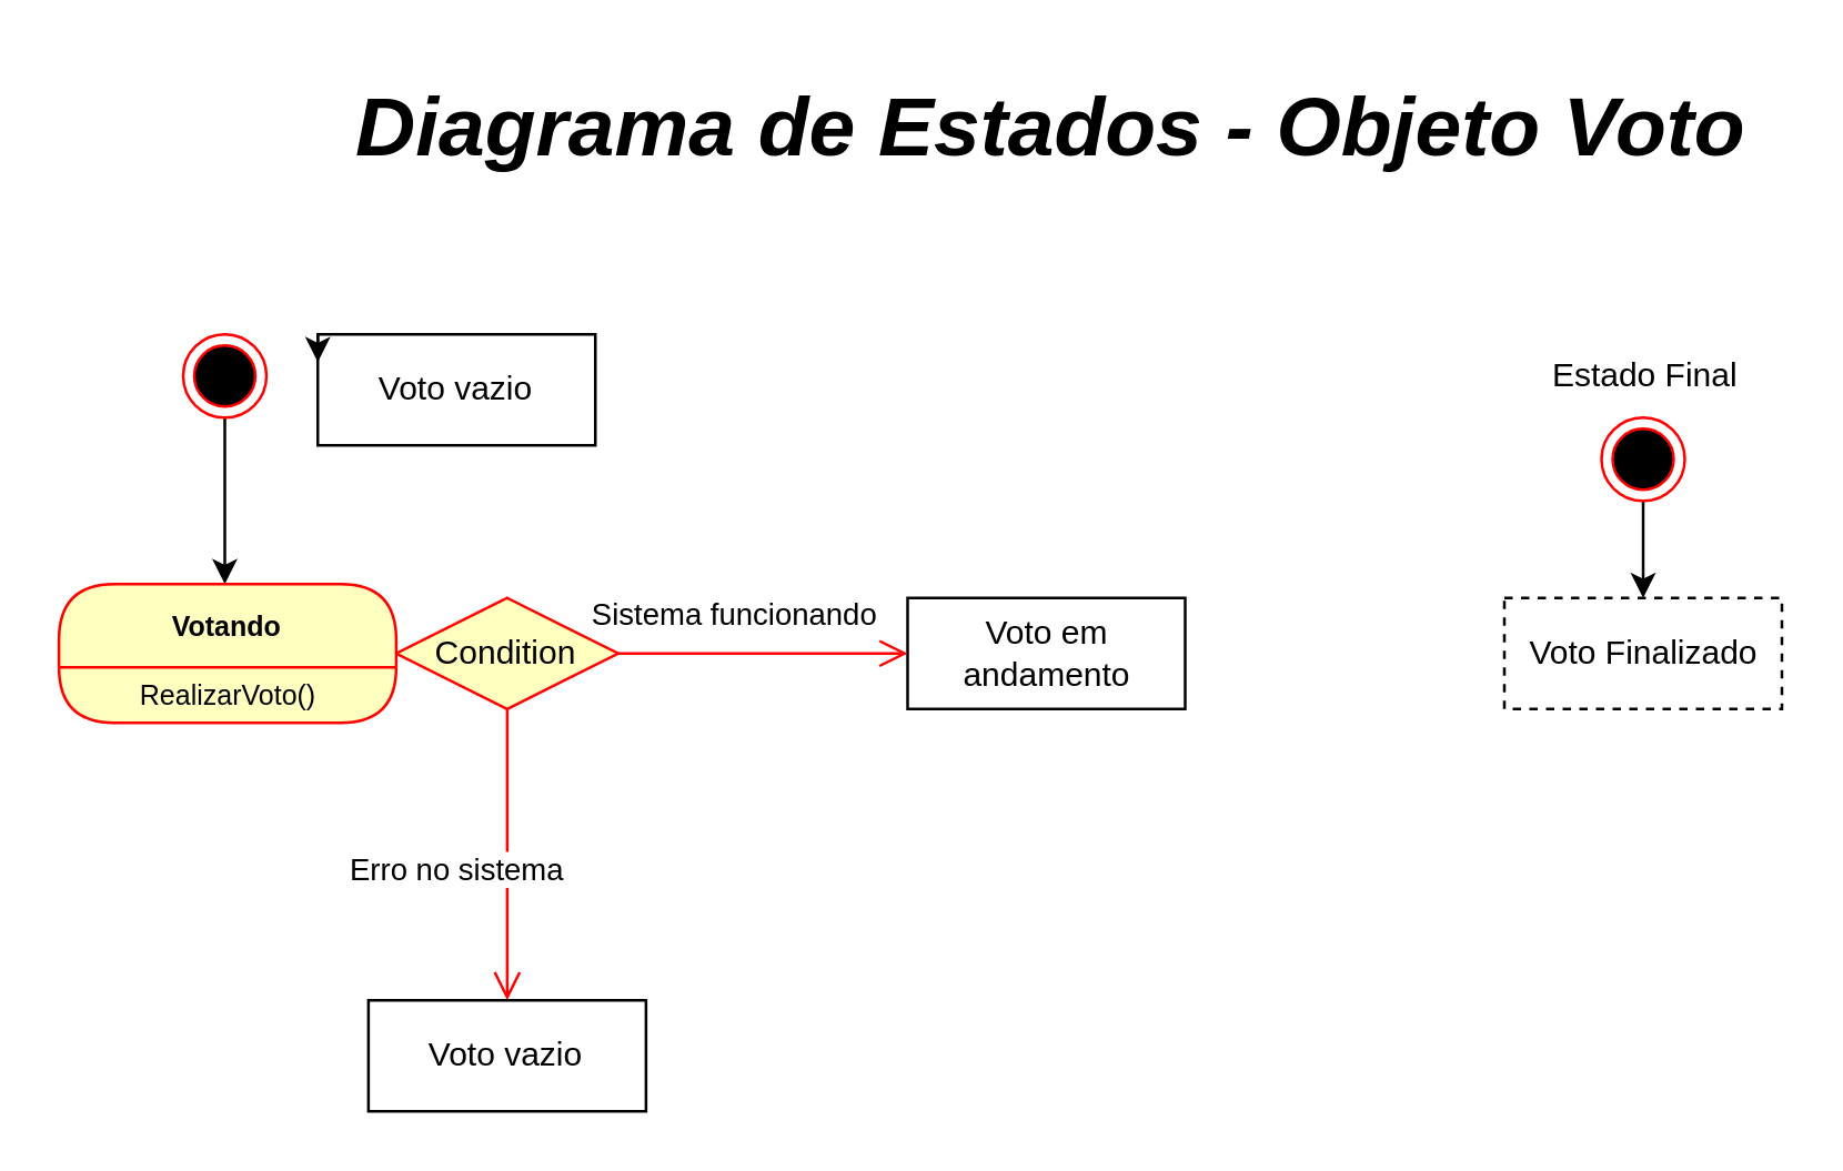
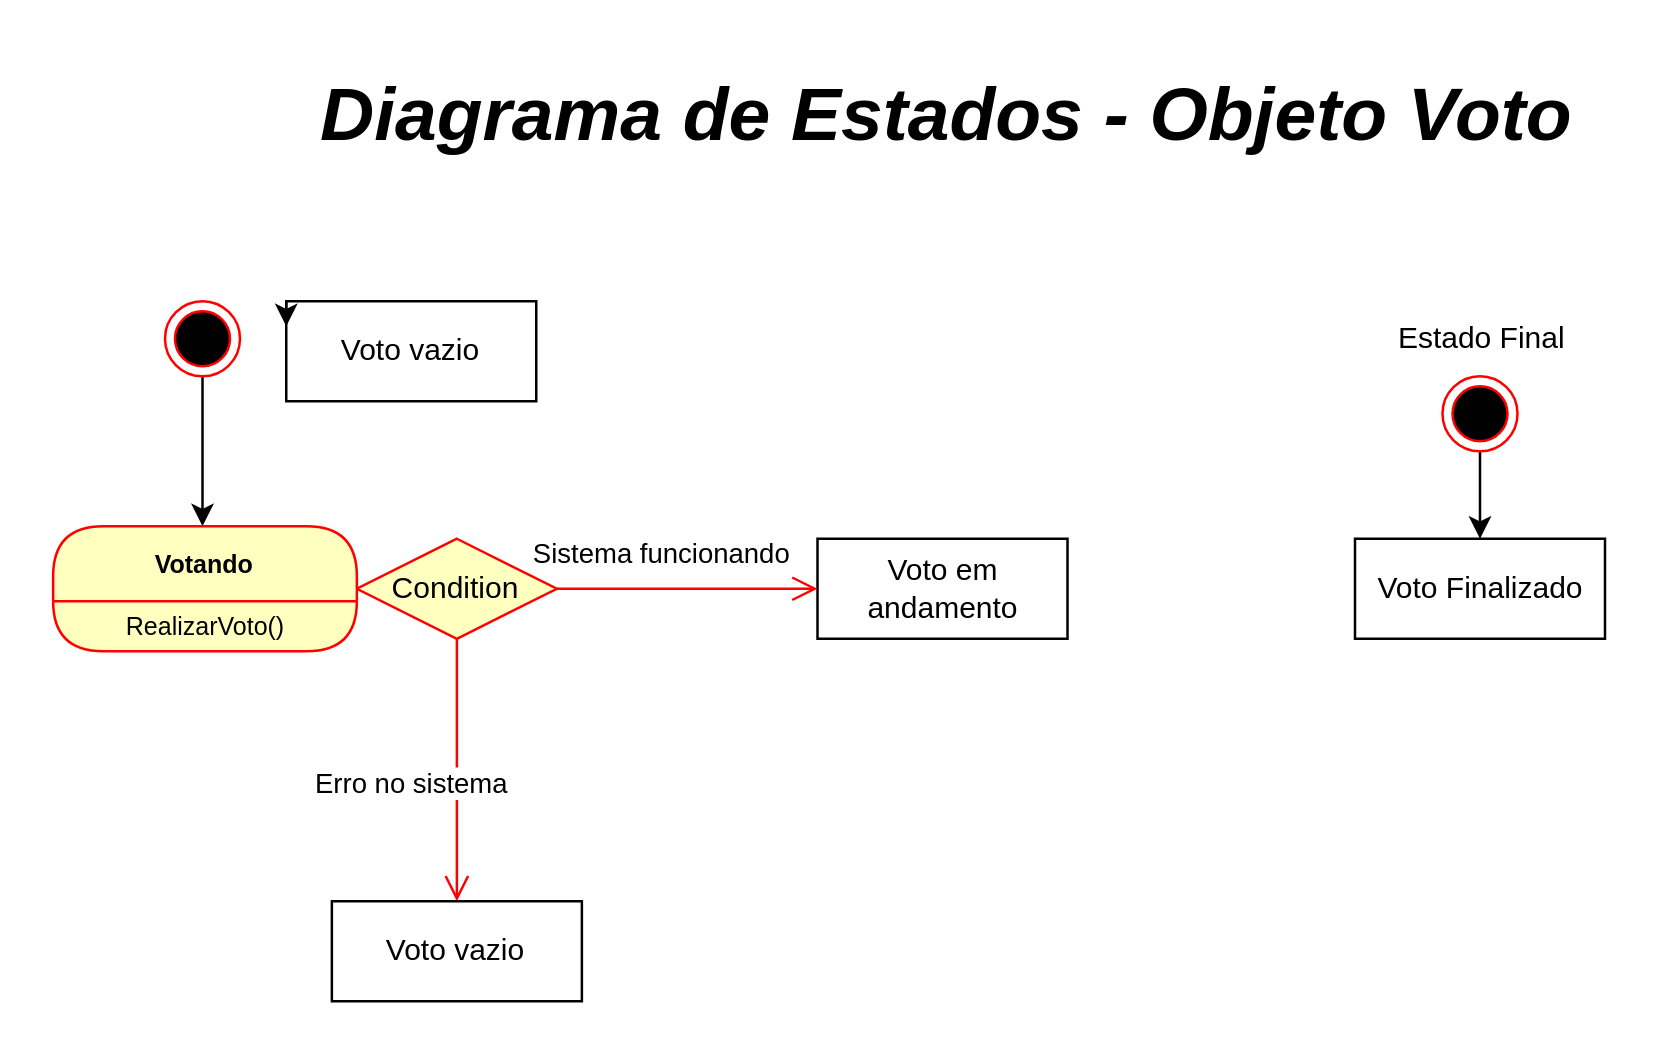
- <mxCell id="14" value="Voto Finalizado" style="html=1;whiteSpace=wrap;dashed=1;" vertex="1" parent="1"><mxGeometry x="541.5" y="215" width="100" height="40" as="geometry" /></mxCell>
+ <mxCell id="14" value="Voto Finalizado" style="html=1;whiteSpace=wrap;" vertex="1" parent="1"><mxGeometry x="541.5" y="215" width="100" height="40" as="geometry" /></mxCell>
